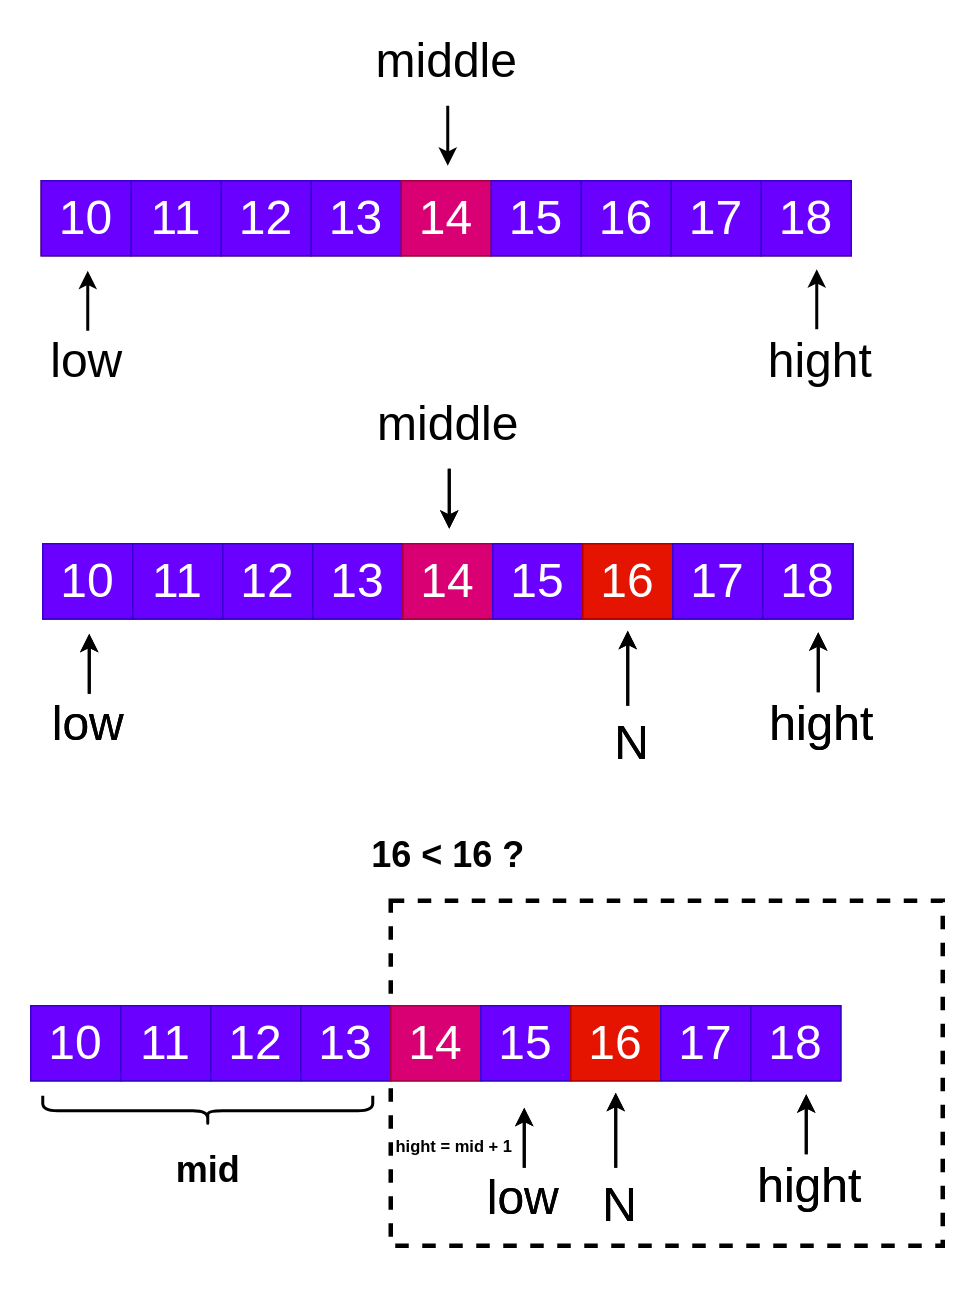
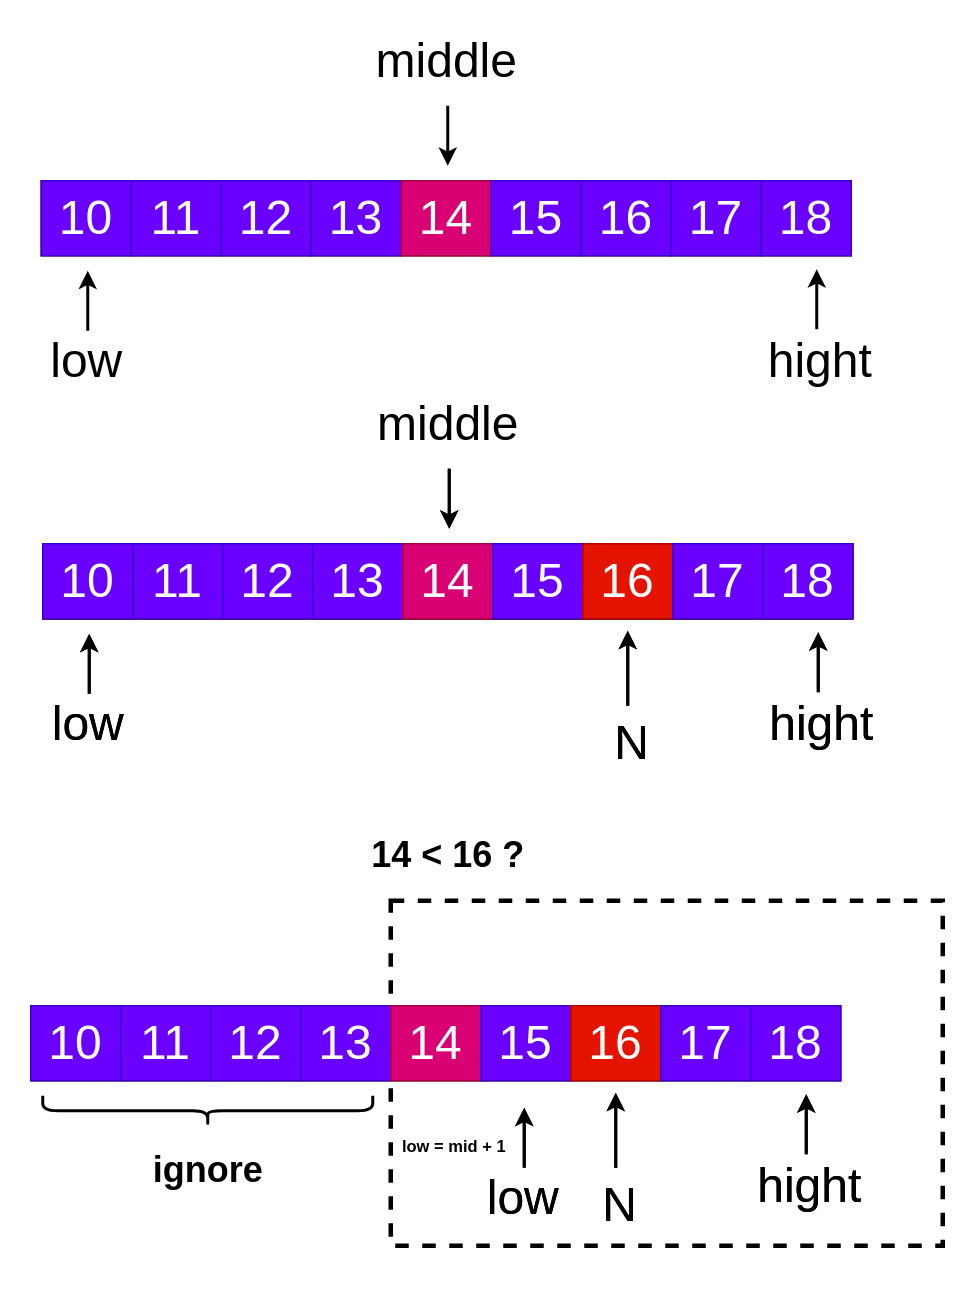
- <mxCell id="38" value="16 &amp;lt; 16 ?" style="text;strokeColor=none;fillColor=none;html=1;fontSize=24;fontStyle=1;verticalAlign=middle;align=center;" vertex="1" parent="1"><mxGeometry x="248" y="550" width="100" height="40" as="geometry" /></mxCell>
+ <mxCell id="38" value="14 &amp;lt; 16 ?" style="text;strokeColor=none;fillColor=none;html=1;fontSize=24;fontStyle=1;verticalAlign=middle;align=center;" vertex="1" parent="1"><mxGeometry x="248" y="550" width="100" height="40" as="geometry" /></mxCell>
- <mxCell id="84" value="&lt;font style=&quot;font-size: 11px&quot;&gt;hight = mid + 1&lt;/font&gt;" style="text;strokeColor=none;fillColor=none;html=1;fontSize=24;fontStyle=1;verticalAlign=middle;align=center;" vertex="1" parent="75"><mxGeometry x="232" y="70" width="100" height="40" as="geometry" /></mxCell>
+ <mxCell id="84" value="&lt;font style=&quot;font-size: 11px&quot;&gt;low = mid + 1&lt;/font&gt;" style="text;strokeColor=none;fillColor=none;html=1;fontSize=24;fontStyle=1;verticalAlign=middle;align=center;" vertex="1" parent="75"><mxGeometry x="232" y="70" width="100" height="40" as="geometry" /></mxCell>
- <mxCell id="83" value="mid" style="text;strokeColor=none;fillColor=none;html=1;fontSize=24;fontStyle=1;verticalAlign=middle;align=center;" vertex="1" parent="75"><mxGeometry x="68" y="90" width="100" height="40" as="geometry" /></mxCell>
+ <mxCell id="83" value="ignore" style="text;strokeColor=none;fillColor=none;html=1;fontSize=24;fontStyle=1;verticalAlign=middle;align=center;" vertex="1" parent="75"><mxGeometry x="68" y="90" width="100" height="40" as="geometry" /></mxCell>
